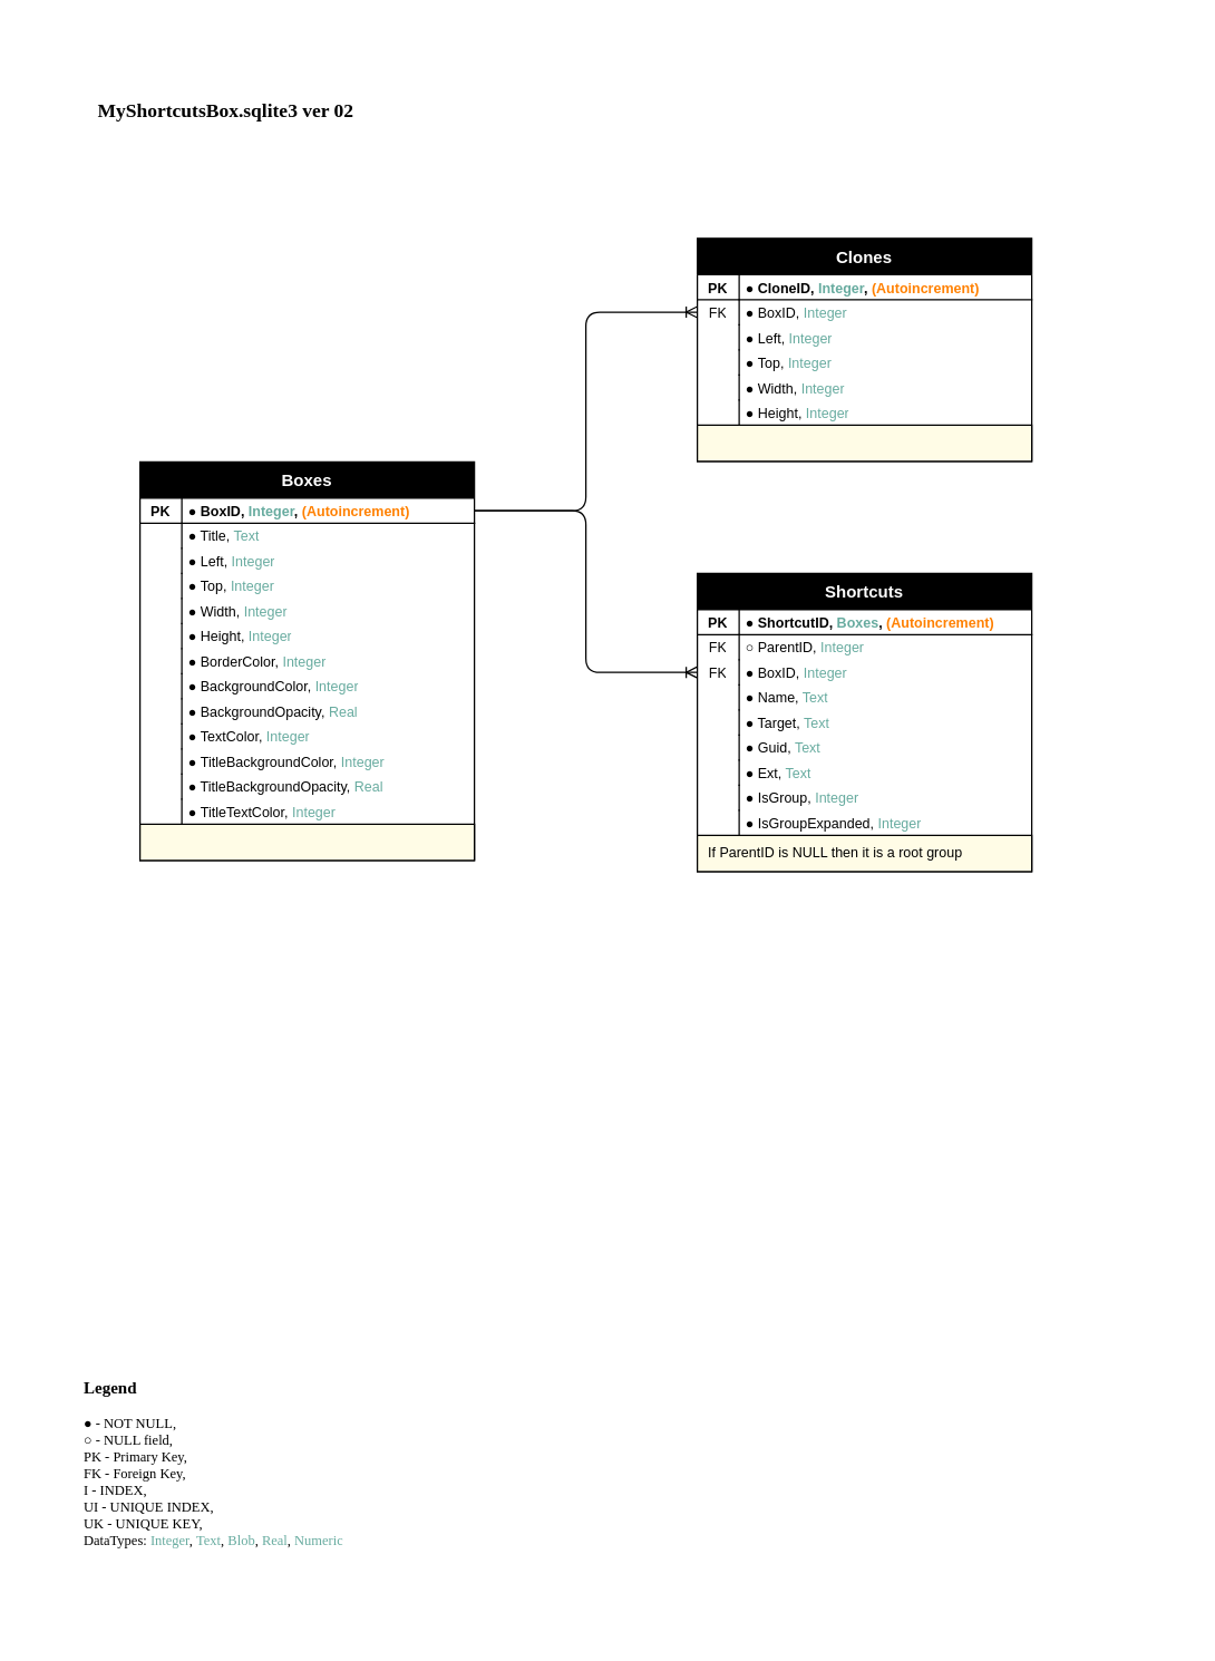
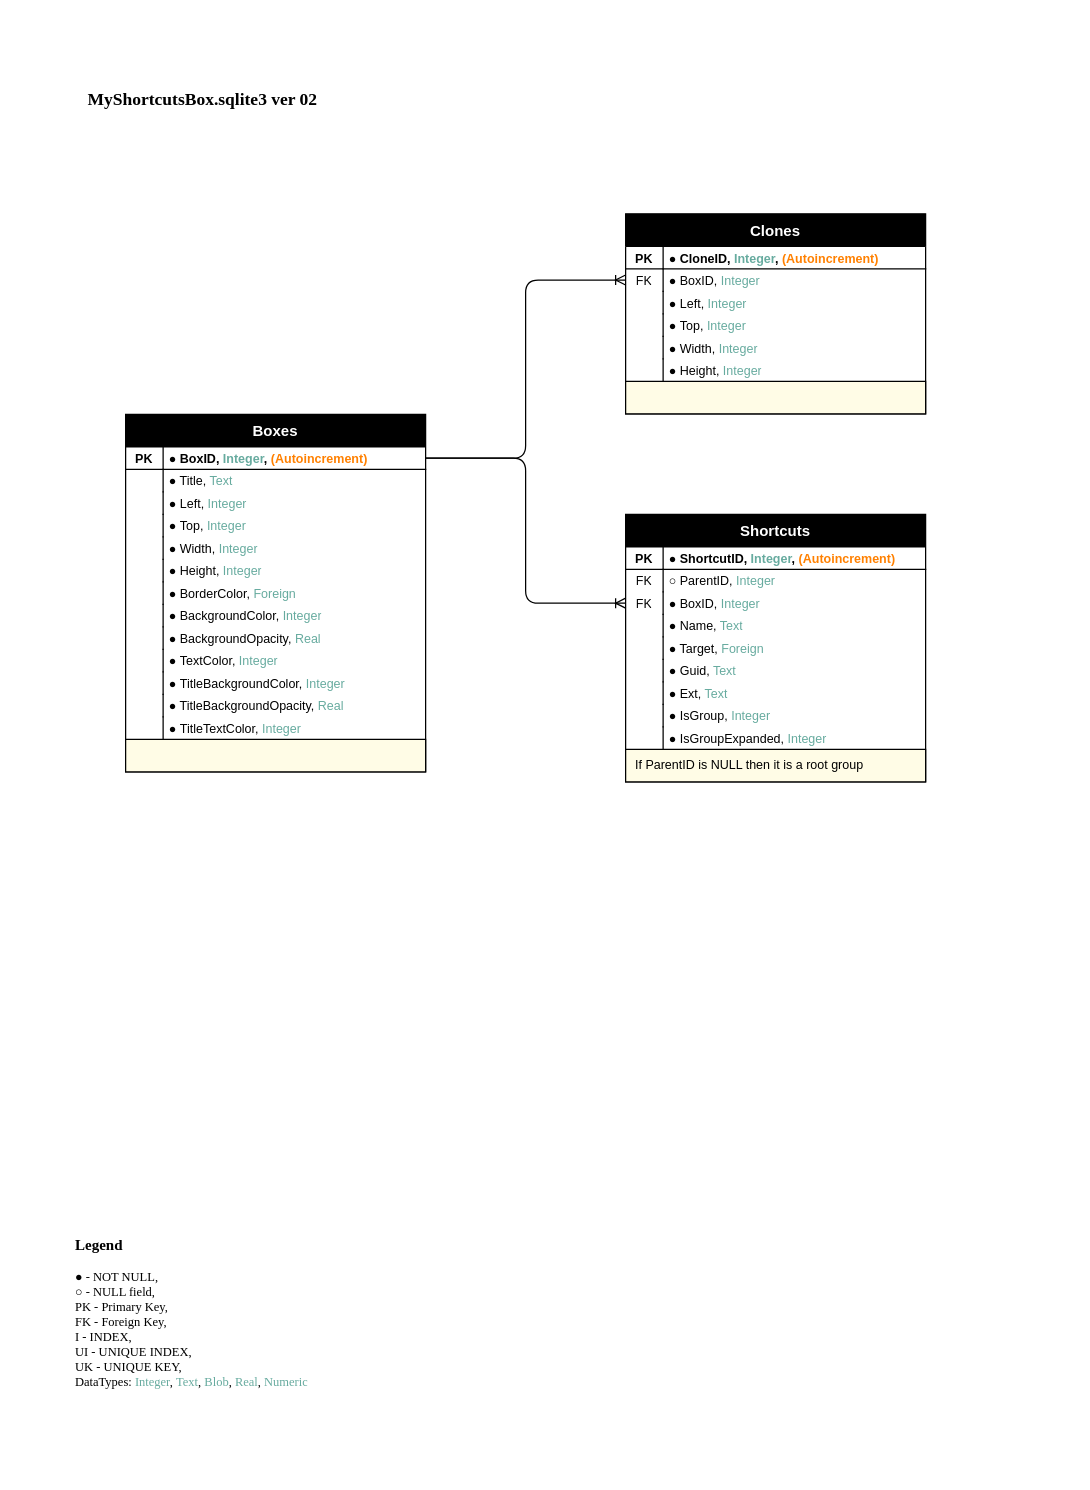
- <mxCell id="48" value="● ShortcutID, &lt;font color=&quot;#67ab9f&quot;&gt;Boxes&lt;/font&gt;, &lt;font color=&quot;#ff8000&quot;&gt;(Autoincrement)&lt;/font&gt;&lt;br&gt;" style="shape=partialRectangle;top=0;left=0;right=0;bottom=1;align=left;verticalAlign=middle;fillColor=none;spacingLeft=35;spacingRight=0;overflow=hidden;rotatable=0;points=[[0,0.5],[1,0.5]];portConstraint=eastwest;dropTarget=0;fontStyle=1;fontSize=10;strokeColor=#000000;spacing=0;html=1;fontFamily=Helvetica;whiteSpace=wrap;fontColor=#000000;" parent="47" vertex="1"><mxGeometry y="26" width="240" height="18" as="geometry" /></mxCell>
+ <mxCell id="48" value="● ShortcutID, &lt;font color=&quot;#67ab9f&quot;&gt;Integer&lt;/font&gt;, &lt;font color=&quot;#ff8000&quot;&gt;(Autoincrement)&lt;/font&gt;&lt;br&gt;" style="shape=partialRectangle;top=0;left=0;right=0;bottom=1;align=left;verticalAlign=middle;fillColor=none;spacingLeft=35;spacingRight=0;overflow=hidden;rotatable=0;points=[[0,0.5],[1,0.5]];portConstraint=eastwest;dropTarget=0;fontStyle=1;fontSize=10;strokeColor=#000000;spacing=0;html=1;fontFamily=Helvetica;whiteSpace=wrap;fontColor=#000000;" parent="47" vertex="1"><mxGeometry y="26" width="240" height="18" as="geometry" /></mxCell>
- <mxCell id="18" value="&lt;span&gt;●&lt;/span&gt;&amp;nbsp;BorderColor, &lt;font color=&quot;#67ab9f&quot;&gt;Integer&lt;/font&gt;" style="shape=partialRectangle;top=0;left=0;right=0;bottom=0;align=left;verticalAlign=middle;fillColor=none;spacingLeft=35;spacingRight=0;overflow=hidden;rotatable=0;points=[[0,0.5],[1,0.5]];portConstraint=eastwest;dropTarget=0;fontSize=10;spacing=0;spacingTop=0;html=1;fontFamily=Helvetica;whiteSpace=wrap;fontColor=#000000;" parent="5" vertex="1"><mxGeometry y="134" width="240" height="18" as="geometry" /></mxCell>
+ <mxCell id="18" value="&lt;span&gt;●&lt;/span&gt;&amp;nbsp;BorderColor, &lt;font color=&quot;#67ab9f&quot;&gt;Foreign&lt;/font&gt;" style="shape=partialRectangle;top=0;left=0;right=0;bottom=0;align=left;verticalAlign=middle;fillColor=none;spacingLeft=35;spacingRight=0;overflow=hidden;rotatable=0;points=[[0,0.5],[1,0.5]];portConstraint=eastwest;dropTarget=0;fontSize=10;spacing=0;spacingTop=0;html=1;fontFamily=Helvetica;whiteSpace=wrap;fontColor=#000000;" parent="5" vertex="1"><mxGeometry y="134" width="240" height="18" as="geometry" /></mxCell>
- <mxCell id="56" value="● Target, &lt;font color=&quot;#67ab9f&quot;&gt;Text&lt;/font&gt;&lt;br&gt;" style="shape=partialRectangle;top=0;left=0;right=0;bottom=0;align=left;verticalAlign=middle;fillColor=none;spacingLeft=35;spacingRight=0;overflow=hidden;rotatable=0;points=[[0,0.5],[1,0.5]];portConstraint=eastwest;dropTarget=0;fontSize=10;spacing=0;spacingTop=0;html=1;fontFamily=Helvetica;whiteSpace=wrap;fontColor=#000000;" parent="47" vertex="1"><mxGeometry y="98" width="240" height="18" as="geometry" /></mxCell>
+ <mxCell id="56" value="● Target, &lt;font color=&quot;#67ab9f&quot;&gt;Foreign&lt;/font&gt;&lt;br&gt;" style="shape=partialRectangle;top=0;left=0;right=0;bottom=0;align=left;verticalAlign=middle;fillColor=none;spacingLeft=35;spacingRight=0;overflow=hidden;rotatable=0;points=[[0,0.5],[1,0.5]];portConstraint=eastwest;dropTarget=0;fontSize=10;spacing=0;spacingTop=0;html=1;fontFamily=Helvetica;whiteSpace=wrap;fontColor=#000000;" parent="47" vertex="1"><mxGeometry y="98" width="240" height="18" as="geometry" /></mxCell>
